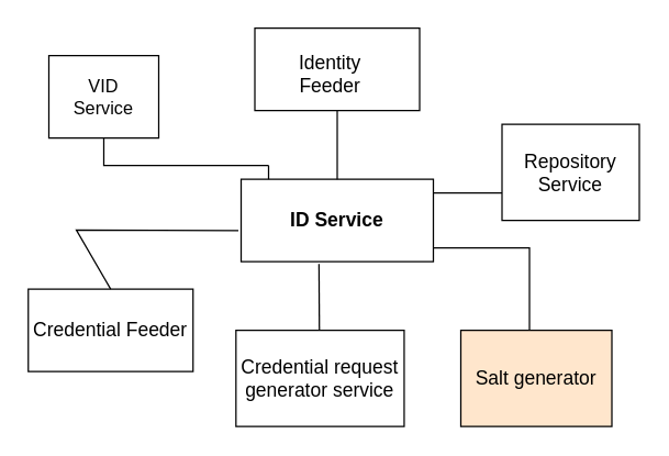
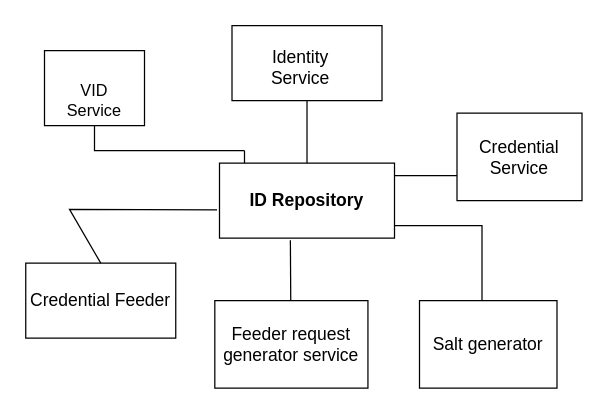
- <mxCell id="5" value="&lt;font style=&quot;font-size: 14px&quot;&gt;Identity Feeder&lt;/font&gt;" style="text;html=1;strokeColor=none;fillColor=none;align=center;verticalAlign=middle;whiteSpace=wrap;rounded=0;" vertex="1" parent="1"><mxGeometry x="195" y="40" width="90" height="25" as="geometry" /></mxCell>
+ <mxCell id="5" value="&lt;font style=&quot;font-size: 14px&quot;&gt;Identity Service&lt;/font&gt;" style="text;html=1;strokeColor=none;fillColor=none;align=center;verticalAlign=middle;whiteSpace=wrap;rounded=0;" vertex="1" parent="1"><mxGeometry x="195" y="40" width="90" height="25" as="geometry" /></mxCell>
- <mxCell id="9" value="&lt;font style=&quot;font-size: 13px&quot;&gt;VID Service&lt;/font&gt;" style="text;html=1;strokeColor=none;fillColor=none;align=center;verticalAlign=middle;whiteSpace=wrap;rounded=0;" vertex="1" parent="1"><mxGeometry x="45" y="55" width="60" height="30" as="geometry" /></mxCell>
+ <mxCell id="9" value="&lt;font style=&quot;font-size: 13px&quot;&gt;VID Service&lt;/font&gt;" style="text;html=1;strokeColor=none;fillColor=none;align=center;verticalAlign=middle;whiteSpace=wrap;rounded=0;" vertex="1" parent="1"><mxGeometry x="45" y="65" width="60" height="30" as="geometry" /></mxCell>
- <mxCell id="10" value="&lt;font style=&quot;font-size: 14px&quot;&gt;Repository Service&lt;/font&gt;" style="text;html=1;strokeColor=none;fillColor=none;align=center;verticalAlign=middle;whiteSpace=wrap;rounded=0;" vertex="1" parent="1"><mxGeometry x="375" y="102.5" width="80" height="45" as="geometry" /></mxCell>
+ <mxCell id="10" value="&lt;font style=&quot;font-size: 14px&quot;&gt;Credential Service&lt;/font&gt;" style="text;html=1;strokeColor=none;fillColor=none;align=center;verticalAlign=middle;whiteSpace=wrap;rounded=0;" vertex="1" parent="1"><mxGeometry x="375" y="102.5" width="80" height="45" as="geometry" /></mxCell>
- <mxCell id="3" value="&lt;b&gt;&lt;font style=&quot;font-size: 14px&quot;&gt;ID Service&lt;/font&gt;&lt;/b&gt;" style="text;html=1;strokeColor=none;fillColor=none;align=center;verticalAlign=middle;whiteSpace=wrap;rounded=0;" vertex="1" parent="1"><mxGeometry x="185" y="140" width="120" height="40" as="geometry" /></mxCell>
+ <mxCell id="3" value="&lt;b&gt;&lt;font style=&quot;font-size: 14px&quot;&gt;ID Repository&lt;/font&gt;&lt;/b&gt;" style="text;html=1;strokeColor=none;fillColor=none;align=center;verticalAlign=middle;whiteSpace=wrap;rounded=0;" vertex="1" parent="1"><mxGeometry x="185" y="140" width="120" height="40" as="geometry" /></mxCell>
- <mxCell id="12" value="Credential request generator service" style="rounded=0;whiteSpace=wrap;html=1;fontSize=14;" vertex="1" parent="1"><mxGeometry x="171.25" y="240" width="122.5" height="70" as="geometry" /></mxCell>
+ <mxCell id="12" value="Feeder request generator service" style="rounded=0;whiteSpace=wrap;html=1;fontSize=14;" vertex="1" parent="1"><mxGeometry x="171.25" y="240" width="122.5" height="70" as="geometry" /></mxCell>
- <mxCell id="18" value="Salt generator" style="rounded=0;whiteSpace=wrap;html=1;fontSize=14;fillColor=#ffe6cc;" vertex="1" parent="1"><mxGeometry x="335" y="240" width="110" height="70" as="geometry" /></mxCell>
+ <mxCell id="18" value="Salt generator" style="rounded=0;whiteSpace=wrap;html=1;fontSize=14;" vertex="1" parent="1"><mxGeometry x="335" y="240" width="110" height="70" as="geometry" /></mxCell>
